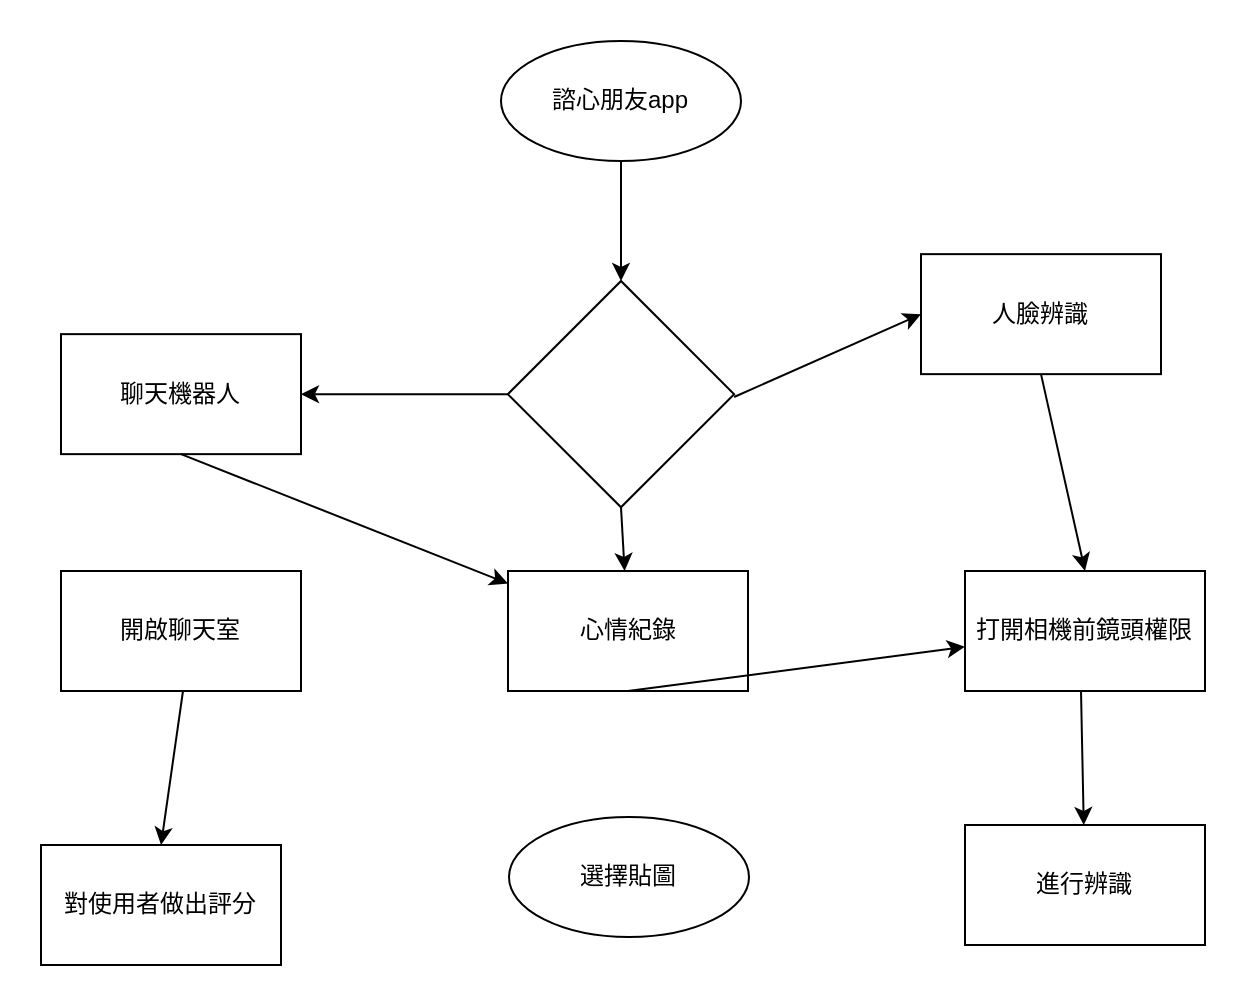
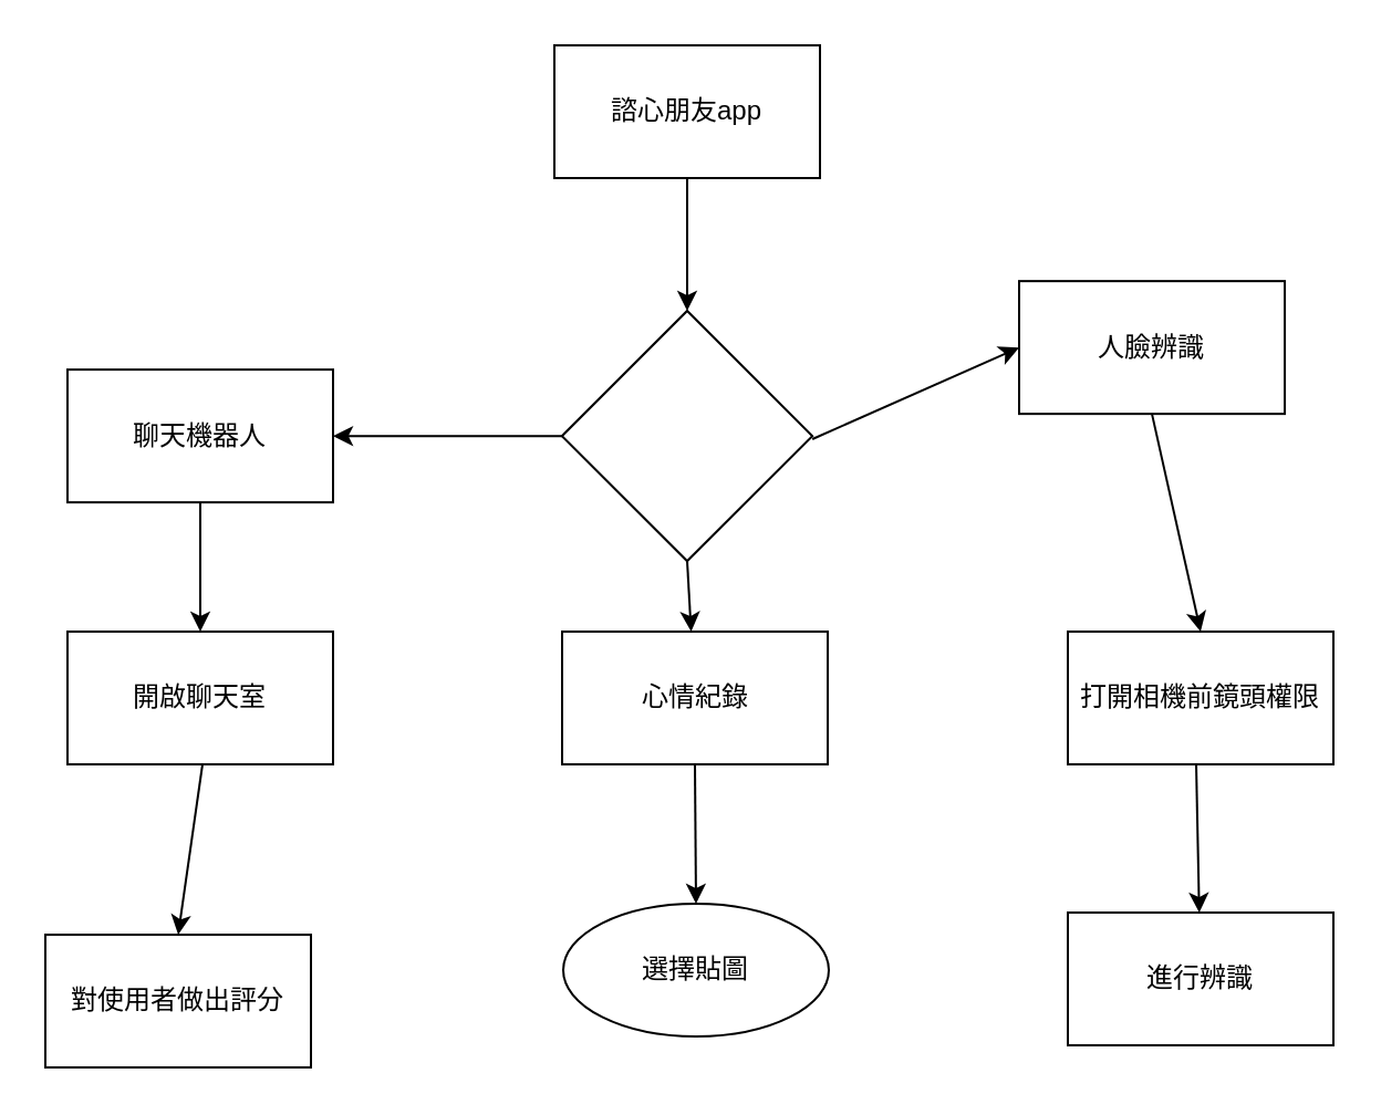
- <mxCell id="2" value="諮心朋友app" style="ellipse;whiteSpace=wrap;html=1;" vertex="1" parent="1"><mxGeometry x="250" y="20" width="120" height="60" as="geometry" /></mxCell>
+ <mxCell id="2" value="諮心朋友app" style="rounded=0;whiteSpace=wrap;html=1;" vertex="1" parent="1"><mxGeometry x="250" y="20" width="120" height="60" as="geometry" /></mxCell>
- <mxCell id="21" value="" style="endArrow=classic;html=1;exitX=0.5;exitY=1;exitDx=0;exitDy=0;" edge="1" parent="1" source="6" target="5"><mxGeometry width="50" height="50" relative="1" as="geometry"><mxPoint x="88" y="226.57" as="sourcePoint" /><mxPoint x="138" y="176.57" as="targetPoint" /></mxGeometry></mxCell>
+ <mxCell id="21" value="" style="endArrow=classic;html=1;entryX=0.5;entryY=0;entryDx=0;entryDy=0;exitX=0.5;exitY=1;exitDx=0;exitDy=0;" edge="1" parent="1" source="6" target="13"><mxGeometry width="50" height="50" relative="1" as="geometry"><mxPoint x="88" y="226.57" as="sourcePoint" /><mxPoint x="138" y="176.57" as="targetPoint" /></mxGeometry></mxCell>
- <mxCell id="17" value="" style="endArrow=classic;html=1;exitX=0.5;exitY=1;exitDx=0;exitDy=0;" edge="1" parent="1" source="5" target="12"><mxGeometry width="50" height="50" relative="1" as="geometry"><mxPoint x="345" y="357" as="sourcePoint" /><mxPoint x="395" y="307" as="targetPoint" /></mxGeometry></mxCell>
+ <mxCell id="17" value="" style="endArrow=classic;html=1;exitX=0.5;exitY=1;exitDx=0;exitDy=0;entryX=0.5;entryY=0;entryDx=0;entryDy=0;" edge="1" parent="1" source="5" target="16"><mxGeometry width="50" height="50" relative="1" as="geometry"><mxPoint x="345" y="357" as="sourcePoint" /><mxPoint x="395" y="307" as="targetPoint" /></mxGeometry></mxCell>
